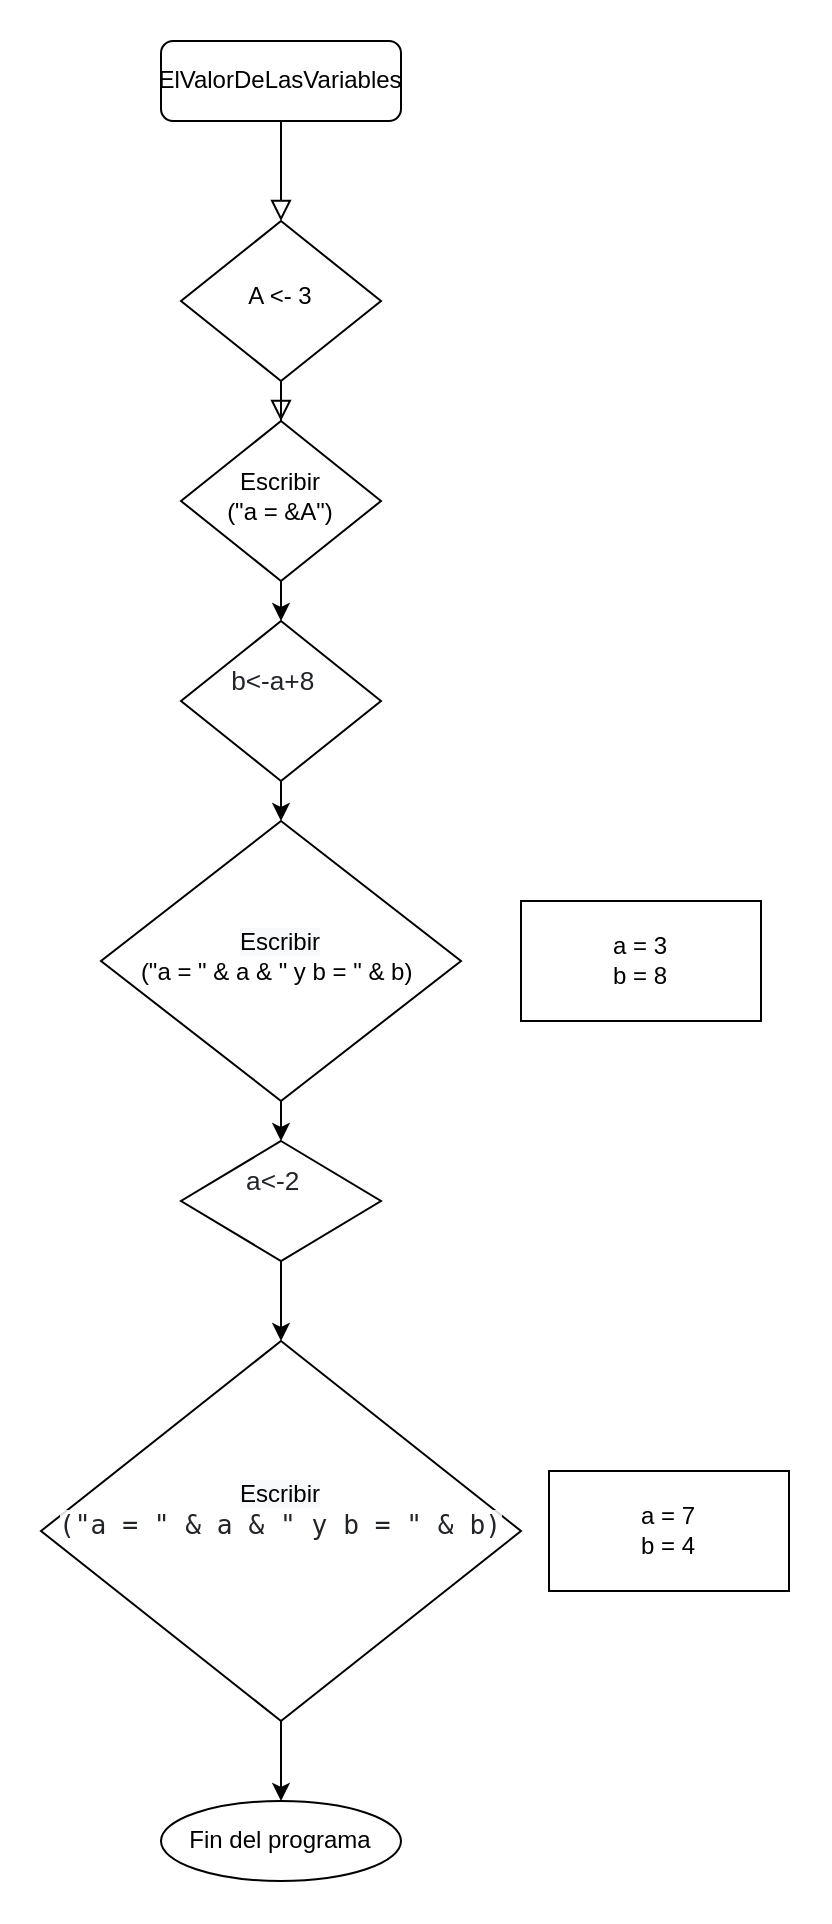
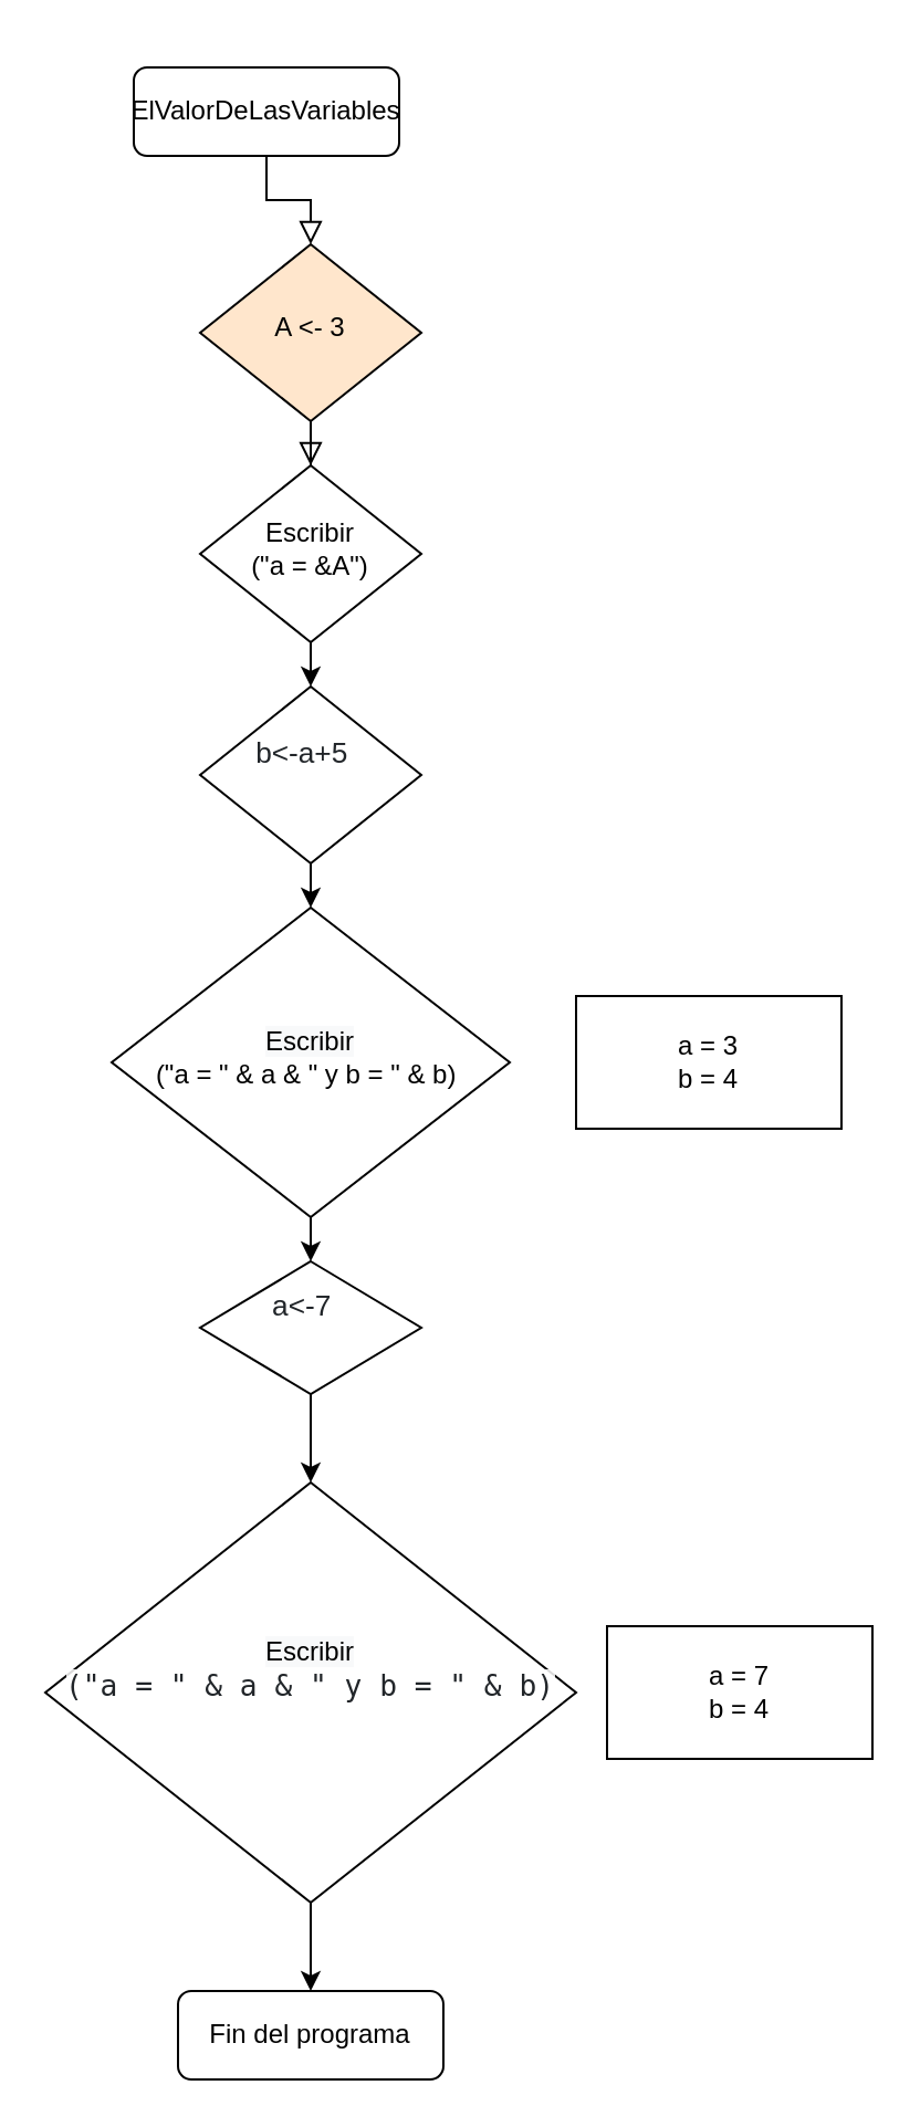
- <mxCell id="3" value="ElValorDeLasVariables" style="rounded=1;whiteSpace=wrap;html=1;fontSize=12;glass=0;strokeWidth=1;shadow=0;" parent="1" vertex="1"><mxGeometry x="80" y="20" width="120" height="40" as="geometry" /></mxCell>
+ <mxCell id="3" value="ElValorDeLasVariables" style="rounded=1;whiteSpace=wrap;html=1;fontSize=12;glass=0;strokeWidth=1;shadow=0;" parent="1" vertex="1"><mxGeometry x="60" y="30" width="120" height="40" as="geometry" /></mxCell>
- <mxCell id="5" value="A &amp;lt;- 3&lt;br&gt;" style="rhombus;whiteSpace=wrap;html=1;shadow=0;fontFamily=Helvetica;fontSize=12;align=center;strokeWidth=1;spacing=6;spacingTop=-4;" parent="1" vertex="1"><mxGeometry x="90" y="110" width="100" height="80" as="geometry" /></mxCell>
+ <mxCell id="5" value="A &amp;lt;- 3&lt;br&gt;" style="rhombus;whiteSpace=wrap;html=1;shadow=0;fontFamily=Helvetica;fontSize=12;align=center;strokeWidth=1;spacing=6;spacingTop=-4;fillColor=#ffe6cc;" parent="1" vertex="1"><mxGeometry x="90" y="110" width="100" height="80" as="geometry" /></mxCell>
- <mxCell id="9" value="&lt;pre id=&quot;yui_3_17_2_1_1644251874829_26&quot; style=&quot;box-sizing: border-box ; font-family: , &amp;#34;menlo&amp;#34; , &amp;#34;monaco&amp;#34; , &amp;#34;consolas&amp;#34; , &amp;#34;liberation mono&amp;#34; , &amp;#34;courier new&amp;#34; , monospace ; font-size: 13.125px ; margin-top: 0px ; margin-bottom: 1rem ; overflow: auto ; color: rgb(33 , 37 , 41) ; text-align: left ; background-color: rgba(255 , 255 , 255 , 0.85)&quot;&gt;&lt;span style=&quot;color: inherit ; font-size: inherit ; font-family: &amp;#34;helvetica&amp;#34; ; white-space: normal&quot;&gt;b&amp;lt;-a+8&amp;nbsp;&amp;nbsp;&lt;/span&gt;&lt;br&gt;&lt;/pre&gt;" style="rhombus;whiteSpace=wrap;html=1;shadow=0;fontFamily=Helvetica;fontSize=12;align=center;strokeWidth=1;spacing=6;spacingTop=-4;" parent="1" vertex="1"><mxGeometry x="90" y="310" width="100" height="80" as="geometry" /></mxCell>
+ <mxCell id="9" value="&lt;pre id=&quot;yui_3_17_2_1_1644251874829_26&quot; style=&quot;box-sizing: border-box ; font-family: , &amp;#34;menlo&amp;#34; , &amp;#34;monaco&amp;#34; , &amp;#34;consolas&amp;#34; , &amp;#34;liberation mono&amp;#34; , &amp;#34;courier new&amp;#34; , monospace ; font-size: 13.125px ; margin-top: 0px ; margin-bottom: 1rem ; overflow: auto ; color: rgb(33 , 37 , 41) ; text-align: left ; background-color: rgba(255 , 255 , 255 , 0.85)&quot;&gt;&lt;span style=&quot;color: inherit ; font-size: inherit ; font-family: &amp;#34;helvetica&amp;#34; ; white-space: normal&quot;&gt;b&amp;lt;-a+5&amp;nbsp;&amp;nbsp;&lt;/span&gt;&lt;br&gt;&lt;/pre&gt;" style="rhombus;whiteSpace=wrap;html=1;shadow=0;fontFamily=Helvetica;fontSize=12;align=center;strokeWidth=1;spacing=6;spacingTop=-4;" parent="1" vertex="1"><mxGeometry x="90" y="310" width="100" height="80" as="geometry" /></mxCell>
- <mxCell id="17" value="a = 3&lt;br&gt;b = 8" style="rounded=0;whiteSpace=wrap;html=1;" parent="1" vertex="1"><mxGeometry x="260" y="450" width="120" height="60" as="geometry" /></mxCell>
+ <mxCell id="17" value="a = 3&lt;br&gt;b = 4" style="rounded=0;whiteSpace=wrap;html=1;" parent="1" vertex="1"><mxGeometry x="260" y="450" width="120" height="60" as="geometry" /></mxCell>
- <mxCell id="13" value="&lt;pre id=&quot;yui_3_17_2_1_1644251874829_26&quot; style=&quot;box-sizing: border-box ; font-family: , &amp;#34;menlo&amp;#34; , &amp;#34;monaco&amp;#34; , &amp;#34;consolas&amp;#34; , &amp;#34;liberation mono&amp;#34; , &amp;#34;courier new&amp;#34; , monospace ; font-size: 13.125px ; margin-top: 0px ; margin-bottom: 1rem ; overflow: auto ; color: rgb(33 , 37 , 41) ; text-align: left ; background-color: rgba(255 , 255 , 255 , 0.85)&quot;&gt;&lt;span style=&quot;color: inherit ; font-size: inherit ; font-family: &amp;#34;helvetica&amp;#34; ; white-space: normal&quot;&gt;a&amp;lt;-2&amp;nbsp;&amp;nbsp;&lt;/span&gt;&lt;br&gt;&lt;/pre&gt;" style="rhombus;whiteSpace=wrap;html=1;shadow=0;fontFamily=Helvetica;fontSize=12;align=center;strokeWidth=1;spacing=6;spacingTop=-4;" parent="1" vertex="1"><mxGeometry x="90" y="570" width="100" height="60" as="geometry" /></mxCell>
+ <mxCell id="13" value="&lt;pre id=&quot;yui_3_17_2_1_1644251874829_26&quot; style=&quot;box-sizing: border-box ; font-family: , &amp;#34;menlo&amp;#34; , &amp;#34;monaco&amp;#34; , &amp;#34;consolas&amp;#34; , &amp;#34;liberation mono&amp;#34; , &amp;#34;courier new&amp;#34; , monospace ; font-size: 13.125px ; margin-top: 0px ; margin-bottom: 1rem ; overflow: auto ; color: rgb(33 , 37 , 41) ; text-align: left ; background-color: rgba(255 , 255 , 255 , 0.85)&quot;&gt;&lt;span style=&quot;color: inherit ; font-size: inherit ; font-family: &amp;#34;helvetica&amp;#34; ; white-space: normal&quot;&gt;a&amp;lt;-7&amp;nbsp;&amp;nbsp;&lt;/span&gt;&lt;br&gt;&lt;/pre&gt;" style="rhombus;whiteSpace=wrap;html=1;shadow=0;fontFamily=Helvetica;fontSize=12;align=center;strokeWidth=1;spacing=6;spacingTop=-4;" parent="1" vertex="1"><mxGeometry x="90" y="570" width="100" height="60" as="geometry" /></mxCell>
- <mxCell id="16" value="Fin del programa" style="ellipse;whiteSpace=wrap;html=1;fontSize=12;glass=0;strokeWidth=1;shadow=0;" parent="1" vertex="1"><mxGeometry x="80" y="900" width="120" height="40" as="geometry" /></mxCell>
+ <mxCell id="16" value="Fin del programa" style="rounded=1;whiteSpace=wrap;html=1;fontSize=12;glass=0;strokeWidth=1;shadow=0;" parent="1" vertex="1"><mxGeometry x="80" y="900" width="120" height="40" as="geometry" /></mxCell>
